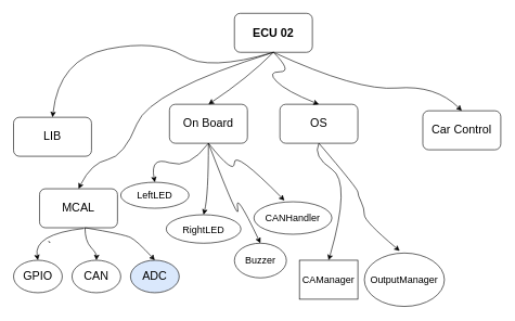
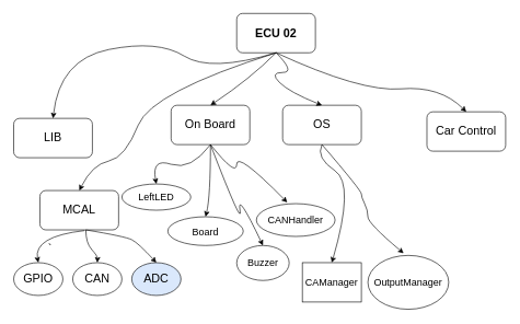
- <mxCell id="18" value="&lt;font style=&quot;font-size: 15px;&quot;&gt;RightLED&lt;/font&gt;" style="ellipse;whiteSpace=wrap;html=1;fontSize=18;" vertex="1" parent="1"><mxGeometry x="255" y="330" width="115" height="43.81" as="geometry" /></mxCell>
+ <mxCell id="18" value="&lt;font style=&quot;font-size: 15px;&quot;&gt;Board&lt;/font&gt;" style="ellipse;whiteSpace=wrap;html=1;fontSize=18;" vertex="1" parent="1"><mxGeometry x="255" y="330" width="115" height="43.81" as="geometry" /></mxCell>
